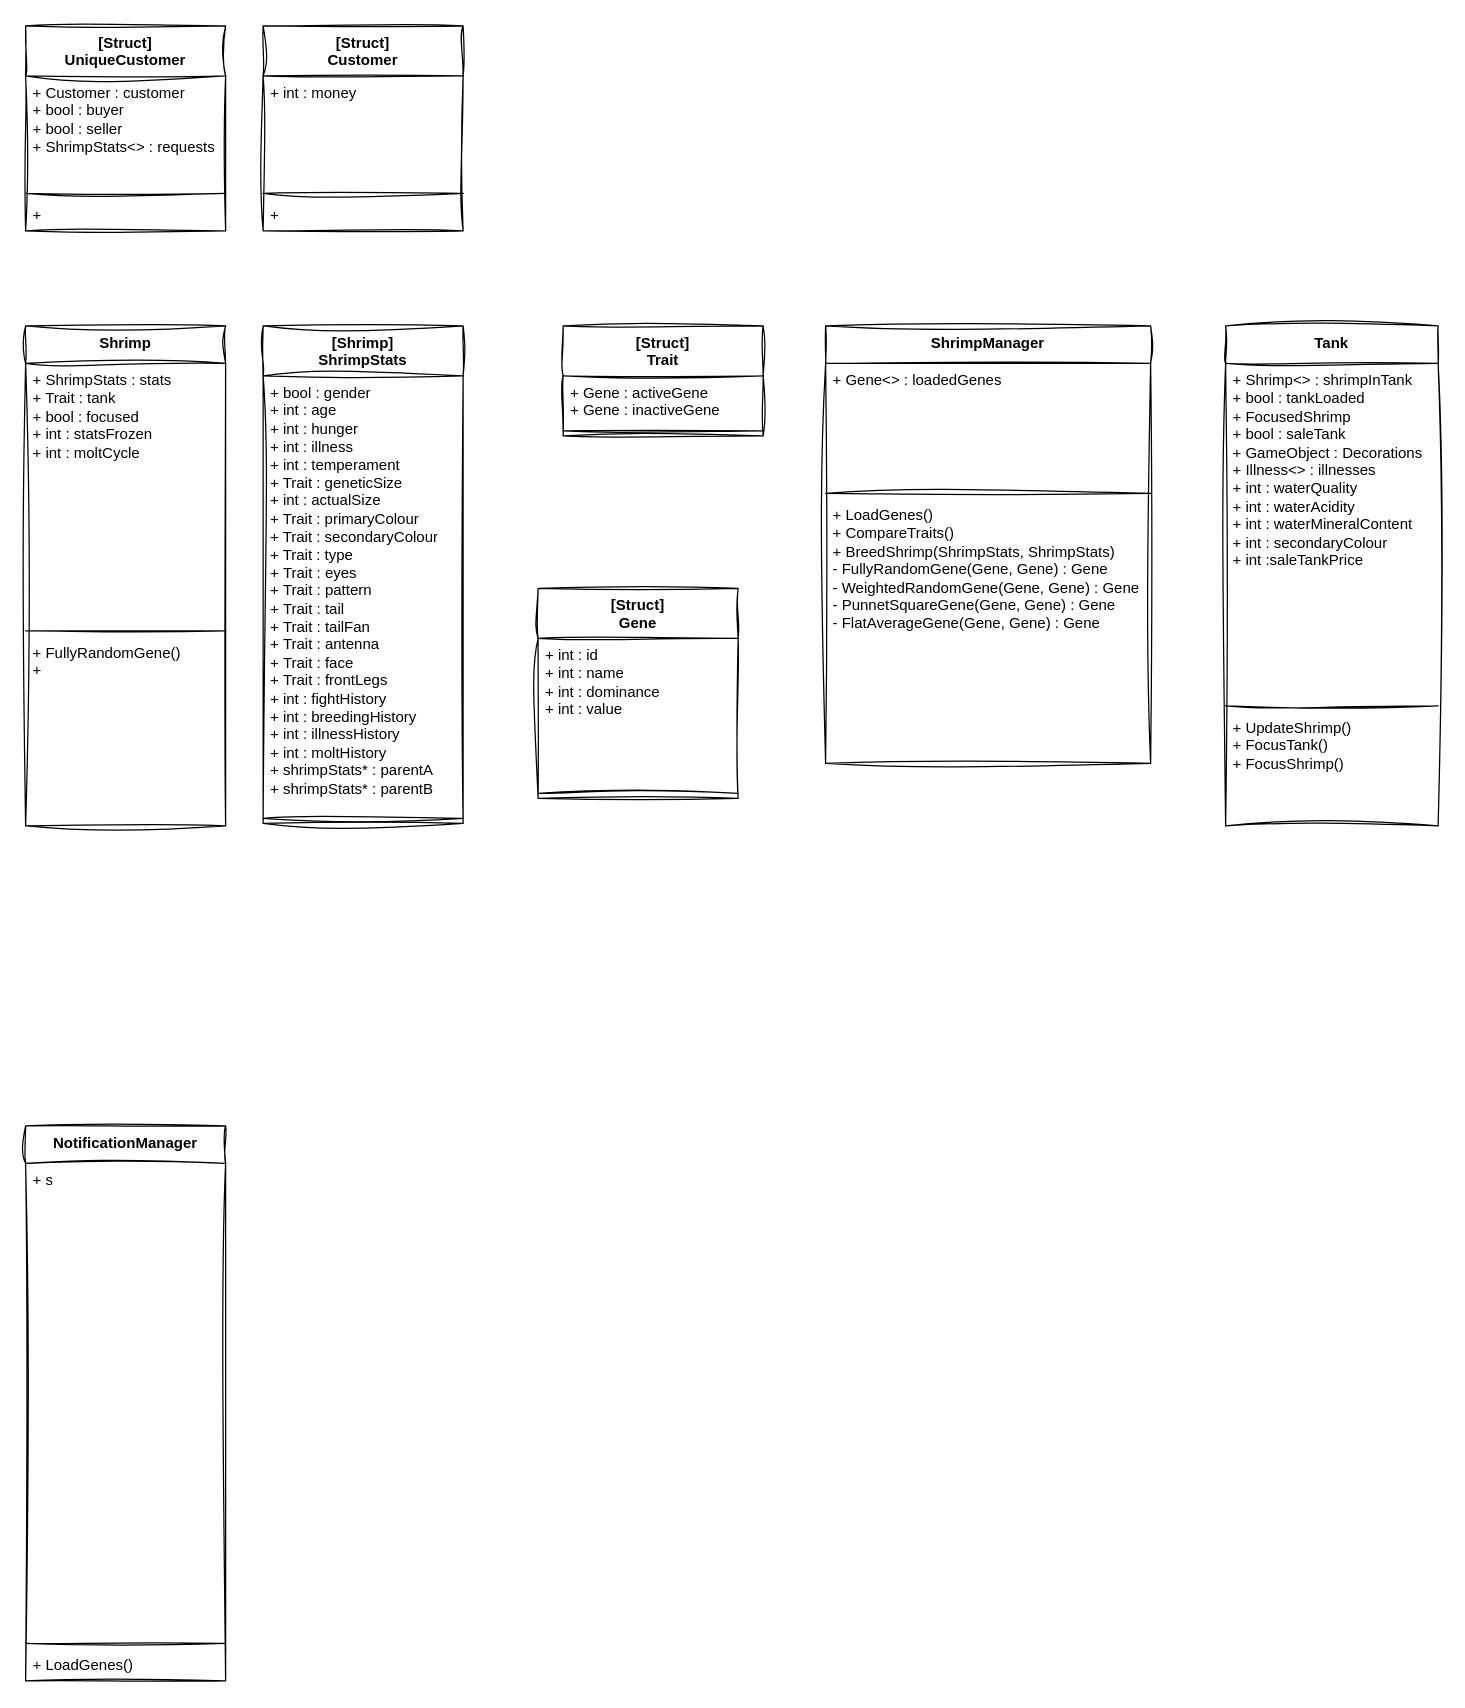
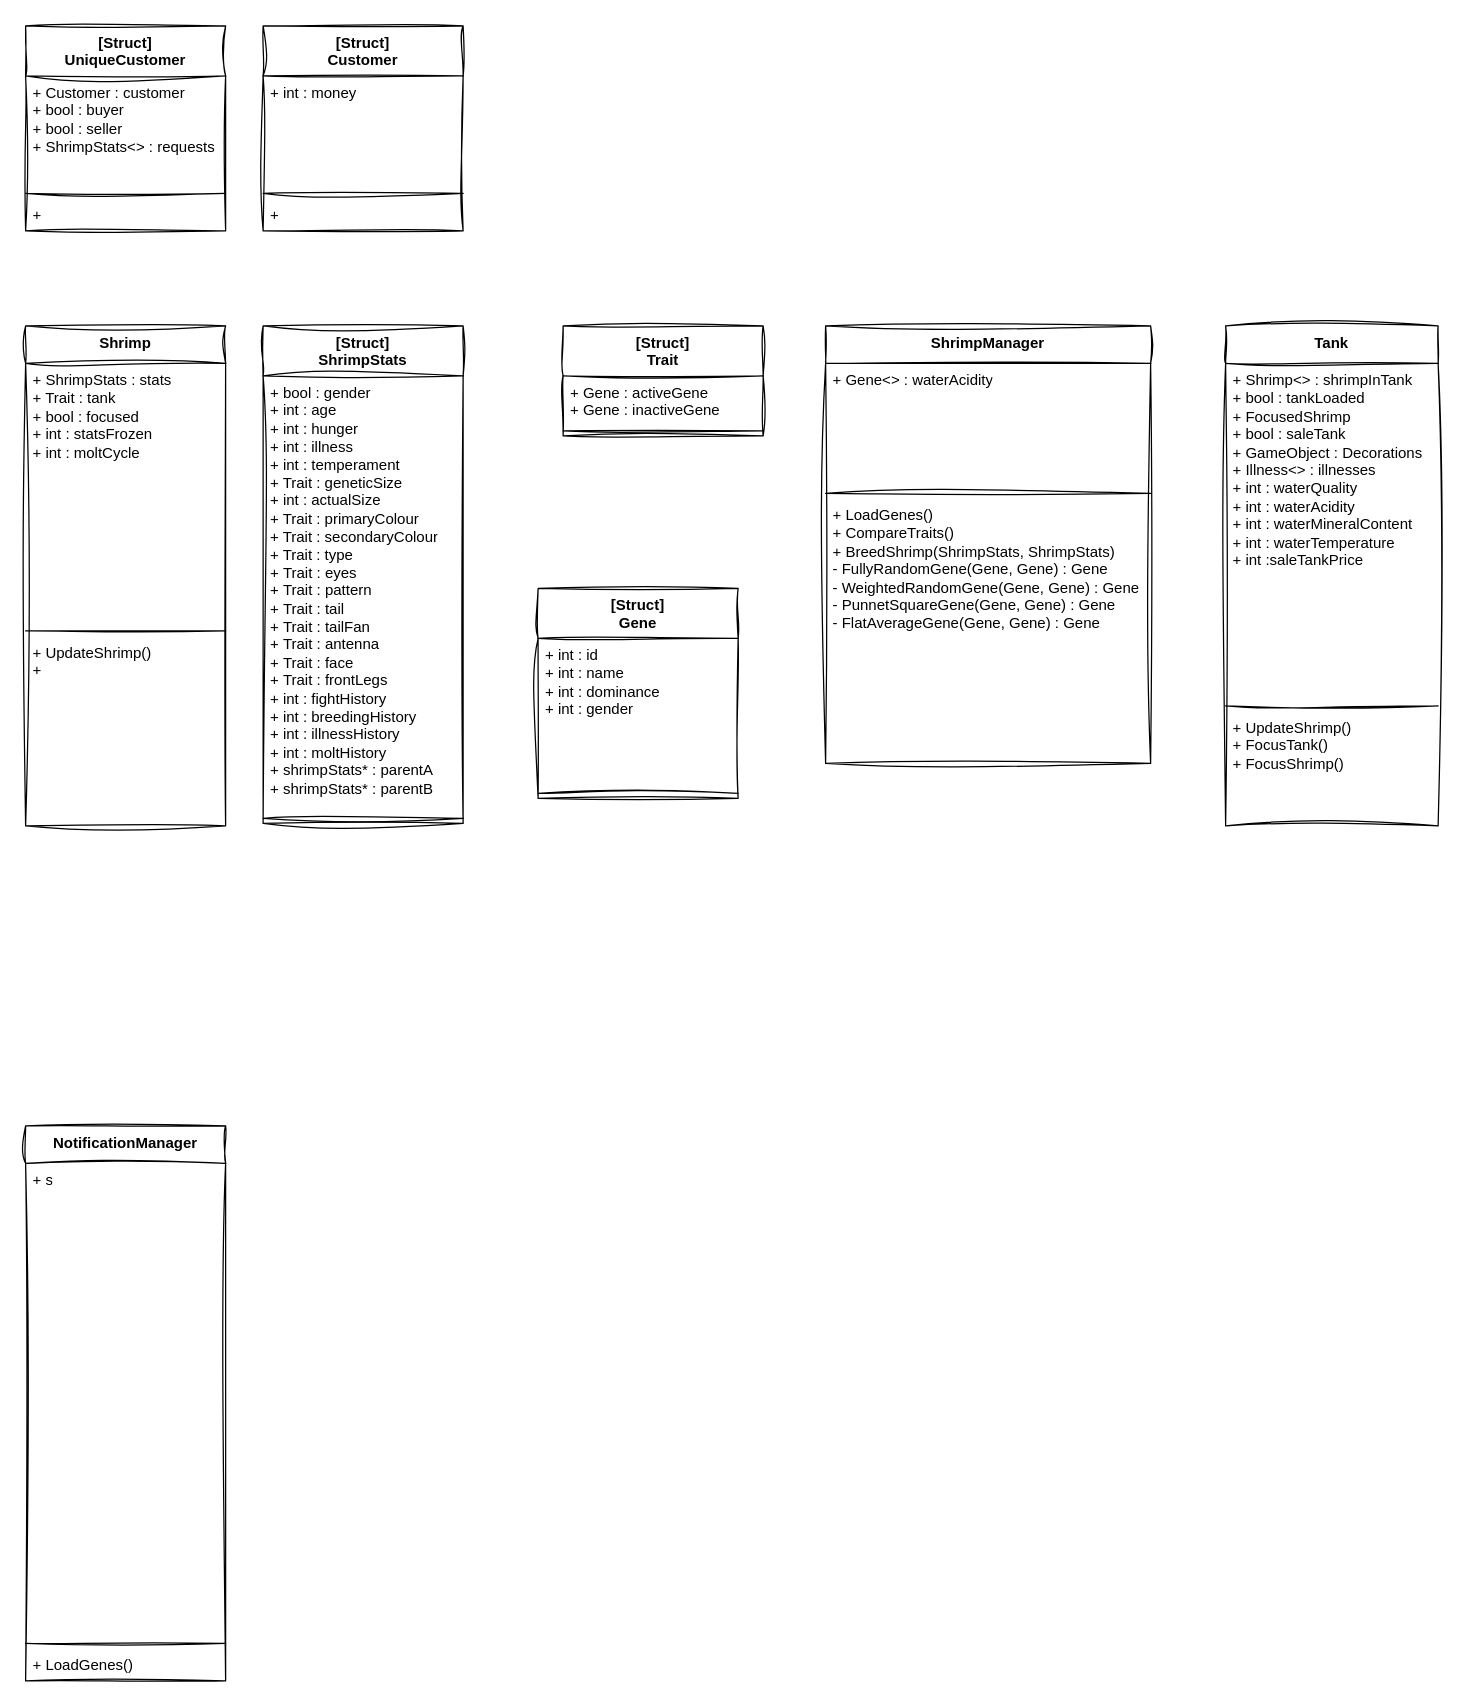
- <mxCell id="2" value="&lt;div&gt;[Shrimp]&lt;/div&gt;ShrimpStats" style="swimlane;fontStyle=1;align=center;verticalAlign=top;childLayout=stackLayout;horizontal=1;startSize=40;horizontalStack=0;resizeParent=1;resizeParentMax=0;resizeLast=0;collapsible=1;marginBottom=0;whiteSpace=wrap;html=1;sketch=1;curveFitting=1;jiggle=2;" vertex="1" parent="1"><mxGeometry x="210" y="260" width="160" height="398" as="geometry" /></mxCell>
+ <mxCell id="2" value="&lt;div&gt;[Struct]&lt;/div&gt;ShrimpStats" style="swimlane;fontStyle=1;align=center;verticalAlign=top;childLayout=stackLayout;horizontal=1;startSize=40;horizontalStack=0;resizeParent=1;resizeParentMax=0;resizeLast=0;collapsible=1;marginBottom=0;whiteSpace=wrap;html=1;sketch=1;curveFitting=1;jiggle=2;" vertex="1" parent="1"><mxGeometry x="210" y="260" width="160" height="398" as="geometry" /></mxCell>
- <mxCell id="12" value="+ Gene&amp;lt;&amp;gt; : loadedGenes&lt;div&gt;&lt;br&gt;&lt;/div&gt;" style="text;strokeColor=none;fillColor=none;align=left;verticalAlign=top;spacingLeft=4;spacingRight=4;overflow=hidden;rotatable=0;points=[[0,0.5],[1,0.5]];portConstraint=eastwest;whiteSpace=wrap;html=1;sketch=1;curveFitting=1;jiggle=2;" vertex="1" parent="11"><mxGeometry y="30" width="260" height="100" as="geometry" /></mxCell>
+ <mxCell id="12" value="+ Gene&amp;lt;&amp;gt; : waterAcidity&lt;div&gt;&lt;br&gt;&lt;/div&gt;" style="text;strokeColor=none;fillColor=none;align=left;verticalAlign=top;spacingLeft=4;spacingRight=4;overflow=hidden;rotatable=0;points=[[0,0.5],[1,0.5]];portConstraint=eastwest;whiteSpace=wrap;html=1;sketch=1;curveFitting=1;jiggle=2;" vertex="1" parent="11"><mxGeometry y="30" width="260" height="100" as="geometry" /></mxCell>
- <mxCell id="20" value="+ Shrimp&amp;lt;&amp;gt; : shrimpInTank&lt;div&gt;+ bool : tankLoaded&lt;/div&gt;&lt;div&gt;+ FocusedShrimp&lt;/div&gt;&lt;div&gt;+ bool : saleTank&lt;/div&gt;&lt;div&gt;+ GameObject : Decorations&lt;/div&gt;&lt;div&gt;+ Illness&amp;lt;&amp;gt; : illnesses&lt;/div&gt;&lt;div&gt;+ int : waterQuality&lt;/div&gt;&lt;div&gt;+ int : waterAcidity&lt;/div&gt;&lt;div&gt;+ int : waterMineralContent&lt;/div&gt;&lt;div&gt;+ int : secondaryColour&lt;/div&gt;&lt;div&gt;+ int :saleTankPrice&lt;/div&gt;" style="text;strokeColor=none;fillColor=none;align=left;verticalAlign=top;spacingLeft=4;spacingRight=4;overflow=hidden;rotatable=0;points=[[0,0.5],[1,0.5]];portConstraint=eastwest;whiteSpace=wrap;html=1;sketch=1;curveFitting=1;jiggle=2;" vertex="1" parent="19"><mxGeometry y="30" width="170" height="270" as="geometry" /></mxCell>
+ <mxCell id="20" value="+ Shrimp&amp;lt;&amp;gt; : shrimpInTank&lt;div&gt;+ bool : tankLoaded&lt;/div&gt;&lt;div&gt;+ FocusedShrimp&lt;/div&gt;&lt;div&gt;+ bool : saleTank&lt;/div&gt;&lt;div&gt;+ GameObject : Decorations&lt;/div&gt;&lt;div&gt;+ Illness&amp;lt;&amp;gt; : illnesses&lt;/div&gt;&lt;div&gt;+ int : waterQuality&lt;/div&gt;&lt;div&gt;+ int : waterAcidity&lt;/div&gt;&lt;div&gt;+ int : waterMineralContent&lt;/div&gt;&lt;div&gt;+ int : waterTemperature&lt;/div&gt;&lt;div&gt;+ int :saleTankPrice&lt;/div&gt;" style="text;strokeColor=none;fillColor=none;align=left;verticalAlign=top;spacingLeft=4;spacingRight=4;overflow=hidden;rotatable=0;points=[[0,0.5],[1,0.5]];portConstraint=eastwest;whiteSpace=wrap;html=1;sketch=1;curveFitting=1;jiggle=2;" vertex="1" parent="19"><mxGeometry y="30" width="170" height="270" as="geometry" /></mxCell>
- <mxCell id="18" value="+ FullyRandomGene()&lt;div&gt;+&amp;nbsp;&lt;/div&gt;" style="text;strokeColor=none;fillColor=none;align=left;verticalAlign=top;spacingLeft=4;spacingRight=4;overflow=hidden;rotatable=0;points=[[0,0.5],[1,0.5]];portConstraint=eastwest;whiteSpace=wrap;html=1;sketch=1;curveFitting=1;jiggle=2;" vertex="1" parent="15"><mxGeometry y="248" width="160" height="152" as="geometry" /></mxCell>
+ <mxCell id="18" value="+ UpdateShrimp()&lt;div&gt;+&amp;nbsp;&lt;/div&gt;" style="text;strokeColor=none;fillColor=none;align=left;verticalAlign=top;spacingLeft=4;spacingRight=4;overflow=hidden;rotatable=0;points=[[0,0.5],[1,0.5]];portConstraint=eastwest;whiteSpace=wrap;html=1;sketch=1;curveFitting=1;jiggle=2;" vertex="1" parent="15"><mxGeometry y="248" width="160" height="152" as="geometry" /></mxCell>
- <mxCell id="6" value="+ int : id&lt;div&gt;+ int : name&lt;/div&gt;&lt;div&gt;+ int : dominance&lt;/div&gt;&lt;div&gt;&lt;span style=&quot;background-color: transparent; color: light-dark(rgb(0, 0, 0), rgb(255, 255, 255));&quot;&gt;+ int : value&lt;/span&gt;&lt;br&gt;&lt;/div&gt;" style="text;strokeColor=none;fillColor=none;align=left;verticalAlign=top;spacingLeft=4;spacingRight=4;overflow=hidden;rotatable=0;points=[[0,0.5],[1,0.5]];portConstraint=eastwest;whiteSpace=wrap;html=1;sketch=1;curveFitting=1;jiggle=2;" vertex="1" parent="5"><mxGeometry y="40" width="160" height="120" as="geometry" /></mxCell>
+ <mxCell id="6" value="+ int : id&lt;div&gt;+ int : name&lt;/div&gt;&lt;div&gt;+ int : dominance&lt;/div&gt;&lt;div&gt;&lt;span style=&quot;background-color: transparent; color: light-dark(rgb(0, 0, 0), rgb(255, 255, 255));&quot;&gt;+ int : gender&lt;/span&gt;&lt;br&gt;&lt;/div&gt;" style="text;strokeColor=none;fillColor=none;align=left;verticalAlign=top;spacingLeft=4;spacingRight=4;overflow=hidden;rotatable=0;points=[[0,0.5],[1,0.5]];portConstraint=eastwest;whiteSpace=wrap;html=1;sketch=1;curveFitting=1;jiggle=2;" vertex="1" parent="5"><mxGeometry y="40" width="160" height="120" as="geometry" /></mxCell>
